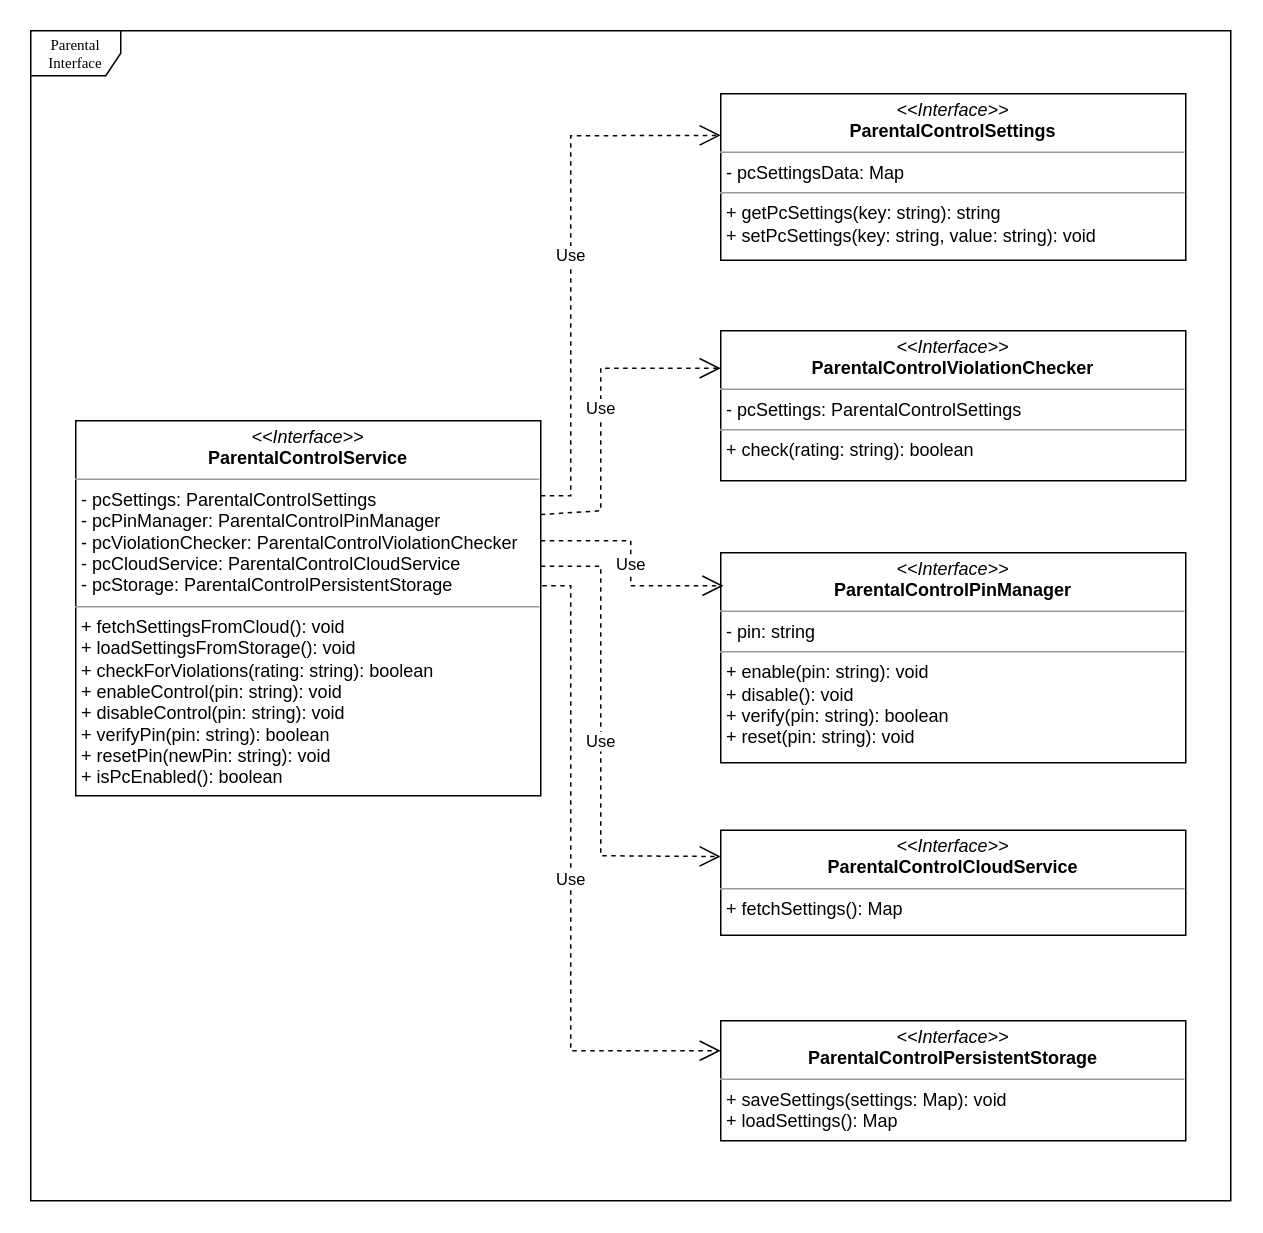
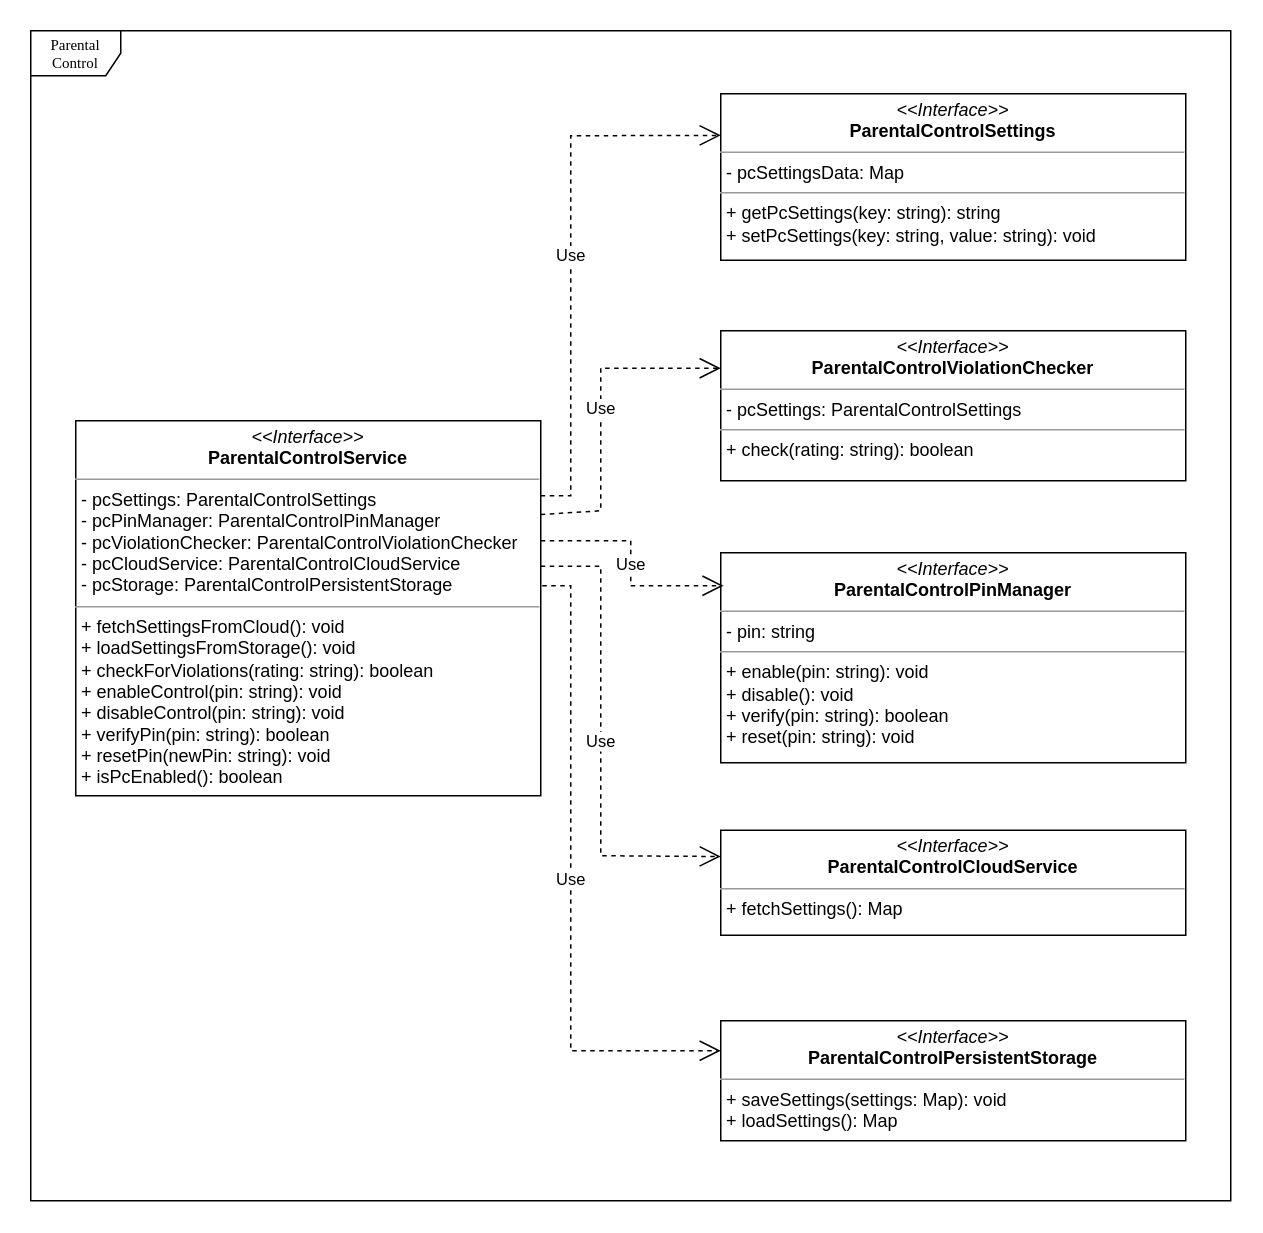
- <mxCell id="2" value="Parental Interface" style="shape=umlFrame;whiteSpace=wrap;html=1;rounded=0;shadow=0;comic=0;labelBackgroundColor=none;strokeWidth=1;fontFamily=Verdana;fontSize=10;align=center;fillColor=#FFFFFF;" parent="1" vertex="1"><mxGeometry x="20" y="20" width="800" height="780" as="geometry" /></mxCell>
+ <mxCell id="2" value="Parental Control" style="shape=umlFrame;whiteSpace=wrap;html=1;rounded=0;shadow=0;comic=0;labelBackgroundColor=none;strokeWidth=1;fontFamily=Verdana;fontSize=10;align=center;fillColor=#FFFFFF;" parent="1" vertex="1"><mxGeometry x="20" y="20" width="800" height="780" as="geometry" /></mxCell>
